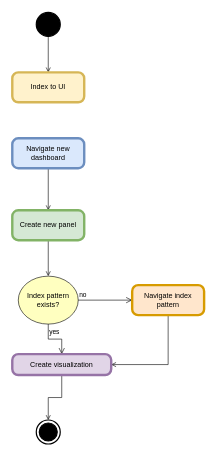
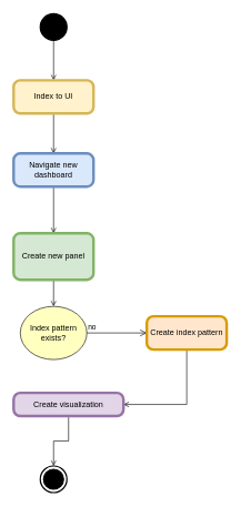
+ <mxCell id="4" style="edgeStyle=orthogonalEdgeStyle;rounded=0;orthogonalLoop=1;jettySize=auto;html=1;exitX=0.5;exitY=1;exitDx=0;exitDy=0;exitPerimeter=0;entryX=0.5;entryY=0;entryDx=0;entryDy=0;entryPerimeter=0;endArrow=open;endFill=0;" edge="1" parent="1" source="5" target="7"><mxGeometry relative="1" as="geometry" /></mxCell>
- <mxCell id="9" value="Create new panel" style="points=[[0.25,0,0],[0.5,0,0],[0.75,0,0],[1,0.25,0],[1,0.5,0],[1,0.75,0],[0.75,1,0],[0.5,1,0],[0.25,1,0],[0,0.75,0],[0,0.5,0],[0,0.25,0]];shape=mxgraph.bpmn.task;whiteSpace=wrap;rectStyle=rounded;size=10;html=1;container=1;expand=0;collapsible=0;bpmnShapeType=call;fillColor=#d5e8d4;strokeColor=#82b366;" vertex="1" parent="1"><mxGeometry x="20" y="350" width="120" height="50" as="geometry" /></mxCell>
+ <mxCell id="9" value="Create new panel" style="points=[[0.25,0,0],[0.5,0,0],[0.75,0,0],[1,0.25,0],[1,0.5,0],[1,0.75,0],[0.75,1,0],[0.5,1,0],[0.25,1,0],[0,0.75,0],[0,0.5,0],[0,0.25,0]];shape=mxgraph.bpmn.task;whiteSpace=wrap;rectStyle=rounded;size=10;html=1;container=1;expand=0;collapsible=0;bpmnShapeType=call;fillColor=#d5e8d4;strokeColor=#82b366;" vertex="1" parent="1"><mxGeometry x="20" y="350" width="120" height="70" as="geometry" /></mxCell>
- <mxCell id="14" value="Navigate index pattern" style="points=[[0.25,0,0],[0.5,0,0],[0.75,0,0],[1,0.25,0],[1,0.5,0],[1,0.75,0],[0.75,1,0],[0.5,1,0],[0.25,1,0],[0,0.75,0],[0,0.5,0],[0,0.25,0]];shape=mxgraph.bpmn.task;whiteSpace=wrap;rectStyle=rounded;size=10;html=1;container=1;expand=0;collapsible=0;bpmnShapeType=call;fillColor=#ffe6cc;strokeColor=#d79b00;" vertex="1" parent="1"><mxGeometry x="220" y="475" width="120" height="50" as="geometry" /></mxCell>
+ <mxCell id="14" value="Create index pattern" style="points=[[0.25,0,0],[0.5,0,0],[0.75,0,0],[1,0.25,0],[1,0.5,0],[1,0.75,0],[0.75,1,0],[0.5,1,0],[0.25,1,0],[0,0.75,0],[0,0.5,0],[0,0.25,0]];shape=mxgraph.bpmn.task;whiteSpace=wrap;rectStyle=rounded;size=10;html=1;container=1;expand=0;collapsible=0;bpmnShapeType=call;fillColor=#ffe6cc;strokeColor=#d79b00;" vertex="1" parent="1"><mxGeometry x="220" y="475" width="120" height="50" as="geometry" /></mxCell>
- <mxCell id="12" value="yes" style="edgeStyle=orthogonalEdgeStyle;html=1;align=left;verticalAlign=top;endArrow=open;endSize=8;strokeColor=#000000;rounded=0;entryX=0.5;entryY=0;entryDx=0;entryDy=0;entryPerimeter=0;exitX=0.5;exitY=1;exitDx=0;exitDy=0;" edge="1" source="10" parent="1" target="16"><mxGeometry x="-1" relative="1" as="geometry"><mxPoint x="80" y="580" as="targetPoint" /></mxGeometry></mxCell>
